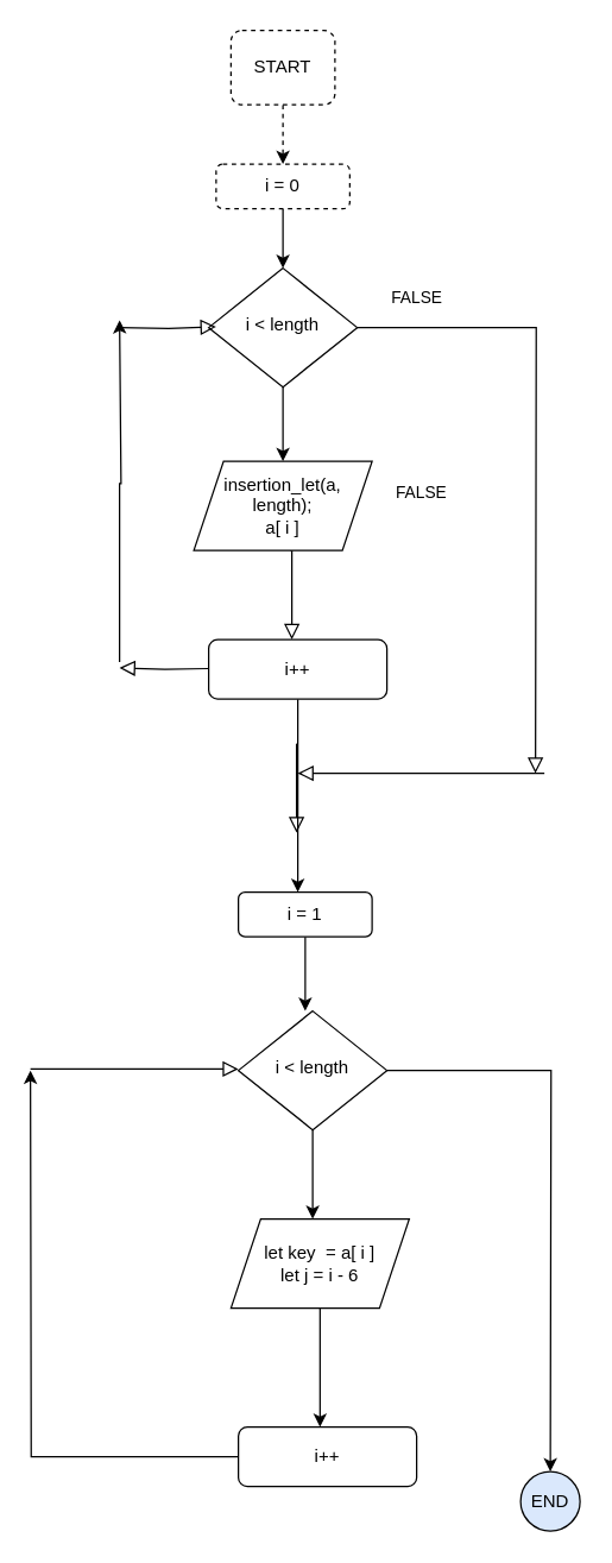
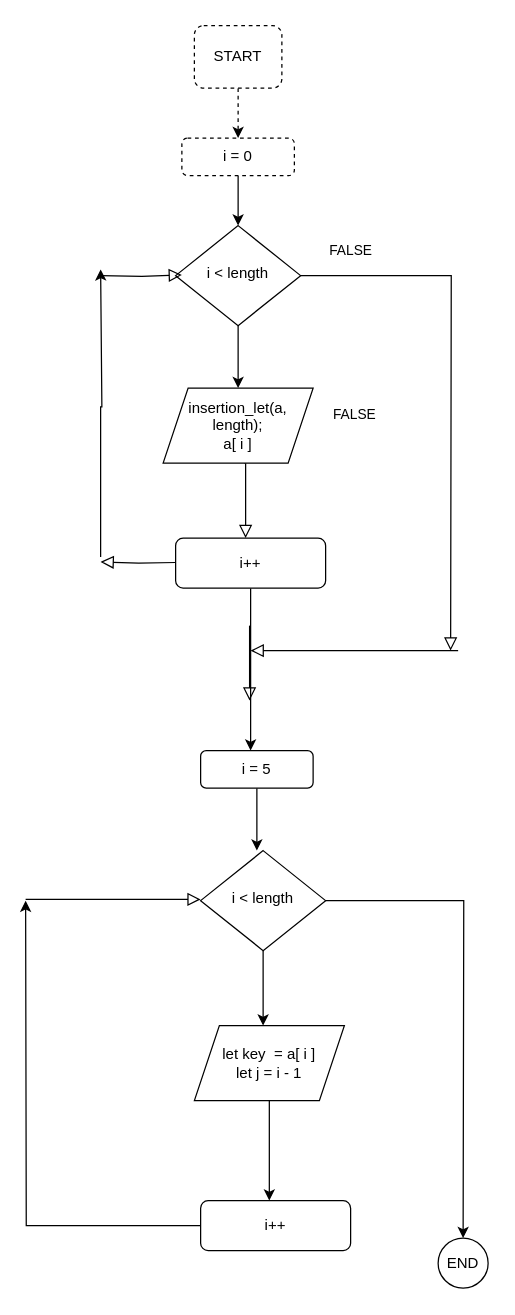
- <mxCell id="19" value="i = 1" style="rounded=1;whiteSpace=wrap;html=1;fontSize=12;glass=0;strokeWidth=1;shadow=0;" vertex="1" parent="1"><mxGeometry x="160" y="600" width="90" height="30" as="geometry" /></mxCell>
+ <mxCell id="19" value="i = 5" style="rounded=1;whiteSpace=wrap;html=1;fontSize=12;glass=0;strokeWidth=1;shadow=0;" vertex="1" parent="1"><mxGeometry x="160" y="600" width="90" height="30" as="geometry" /></mxCell>
- <mxCell id="24" value="let key&amp;nbsp; = a[ i ]&lt;div&gt;let j = i - 6&lt;/div&gt;" style="shape=parallelogram;perimeter=parallelogramPerimeter;whiteSpace=wrap;html=1;fixedSize=1;" vertex="1" parent="1"><mxGeometry x="155" y="820" width="120" height="60" as="geometry" /></mxCell>
+ <mxCell id="24" value="let key&amp;nbsp; = a[ i ]&lt;div&gt;let j = i - 1&lt;/div&gt;" style="shape=parallelogram;perimeter=parallelogramPerimeter;whiteSpace=wrap;html=1;fixedSize=1;" vertex="1" parent="1"><mxGeometry x="155" y="820" width="120" height="60" as="geometry" /></mxCell>
- <mxCell id="15" value="END" style="ellipse;whiteSpace=wrap;html=1;aspect=fixed;fillColor=#dae8fc;" vertex="1" parent="1"><mxGeometry x="350" y="990" width="40" height="40" as="geometry" /></mxCell>
+ <mxCell id="15" value="END" style="ellipse;whiteSpace=wrap;html=1;aspect=fixed;" vertex="1" parent="1"><mxGeometry x="350" y="990" width="40" height="40" as="geometry" /></mxCell>
